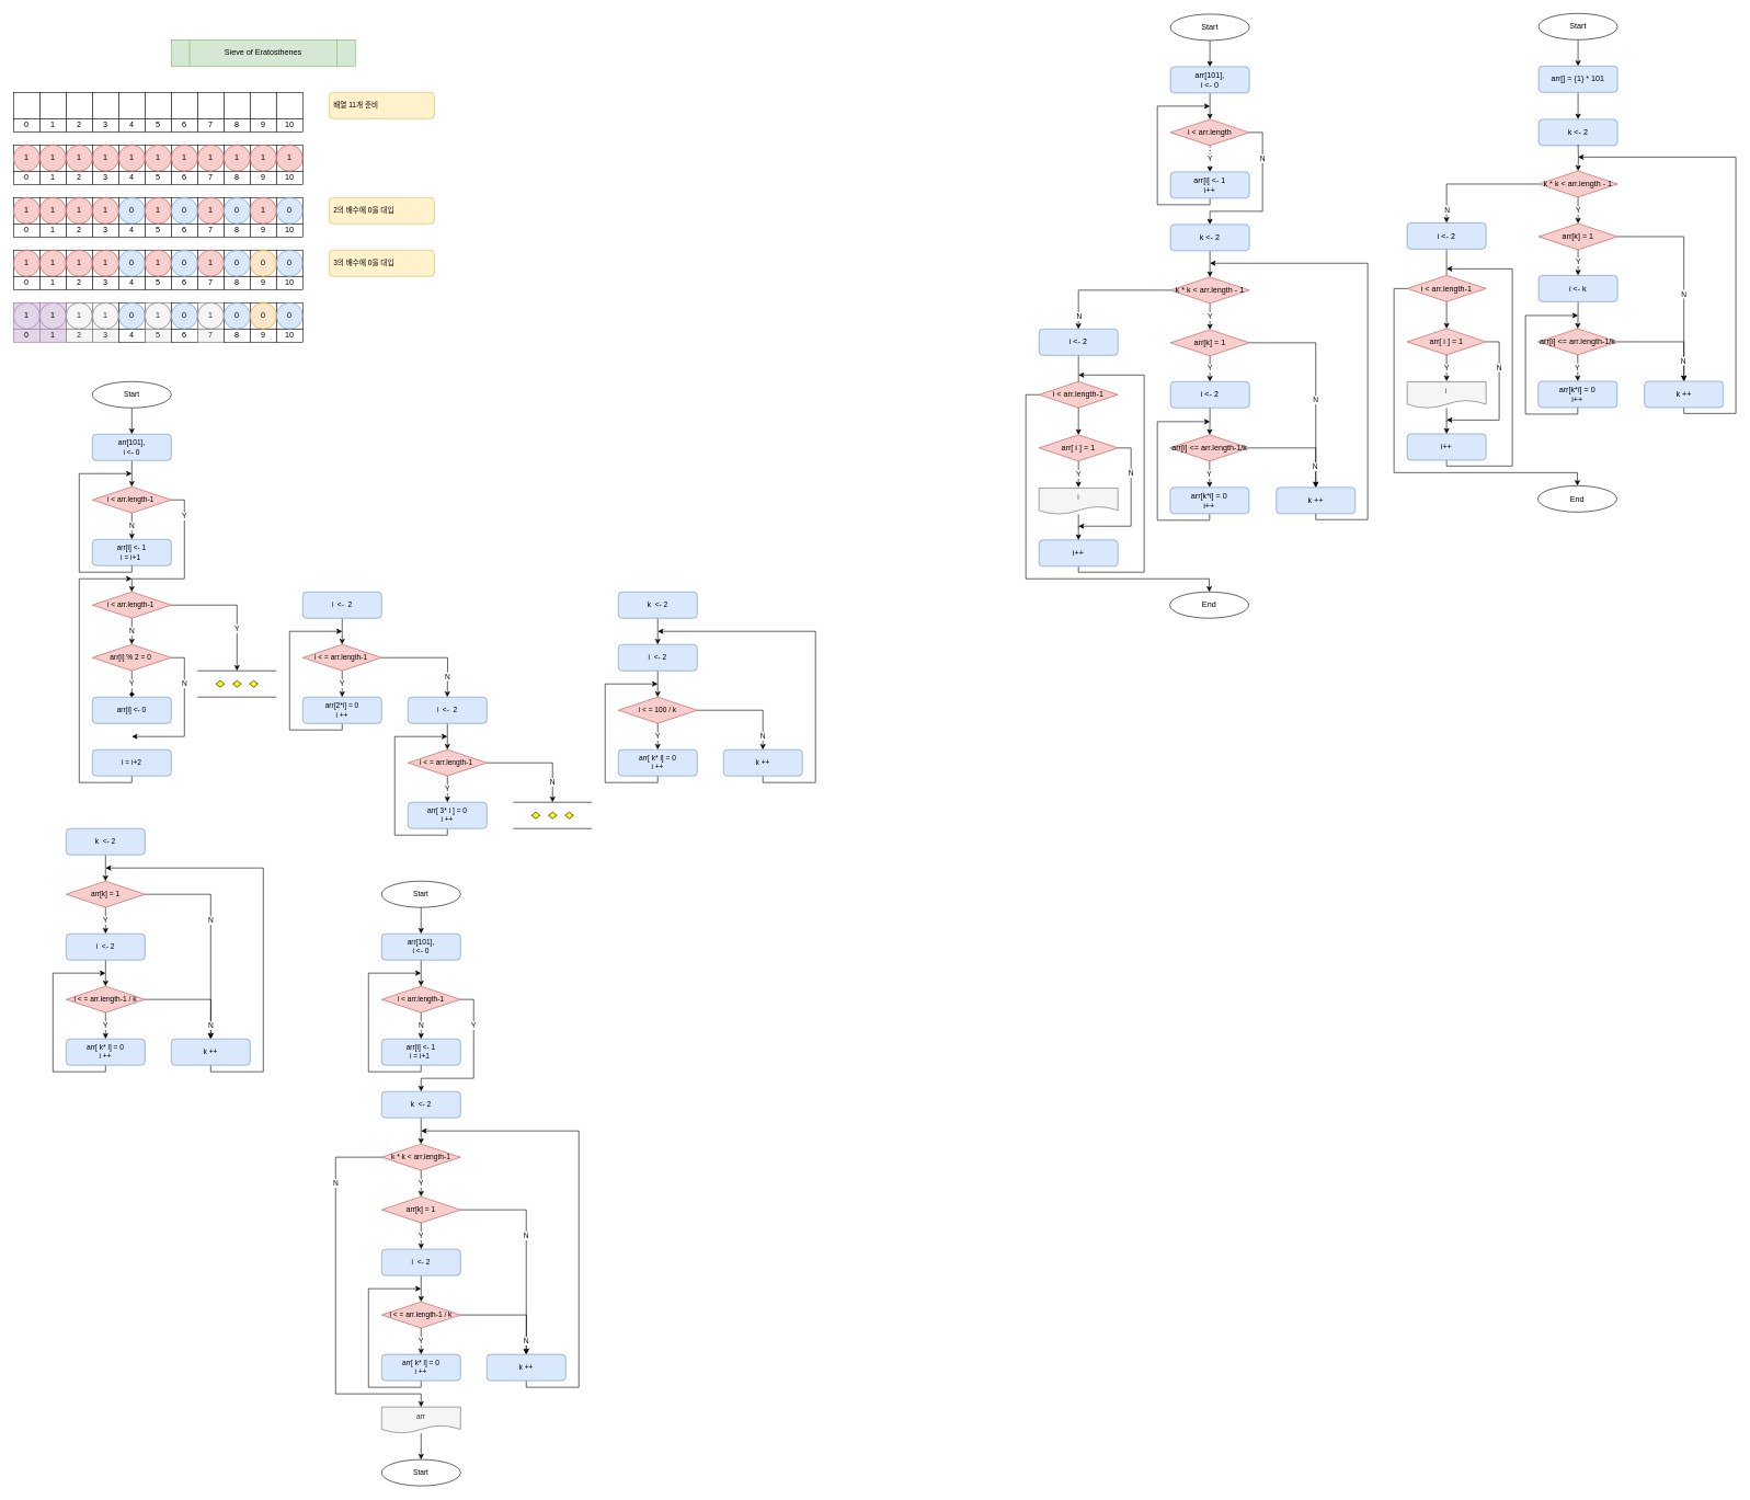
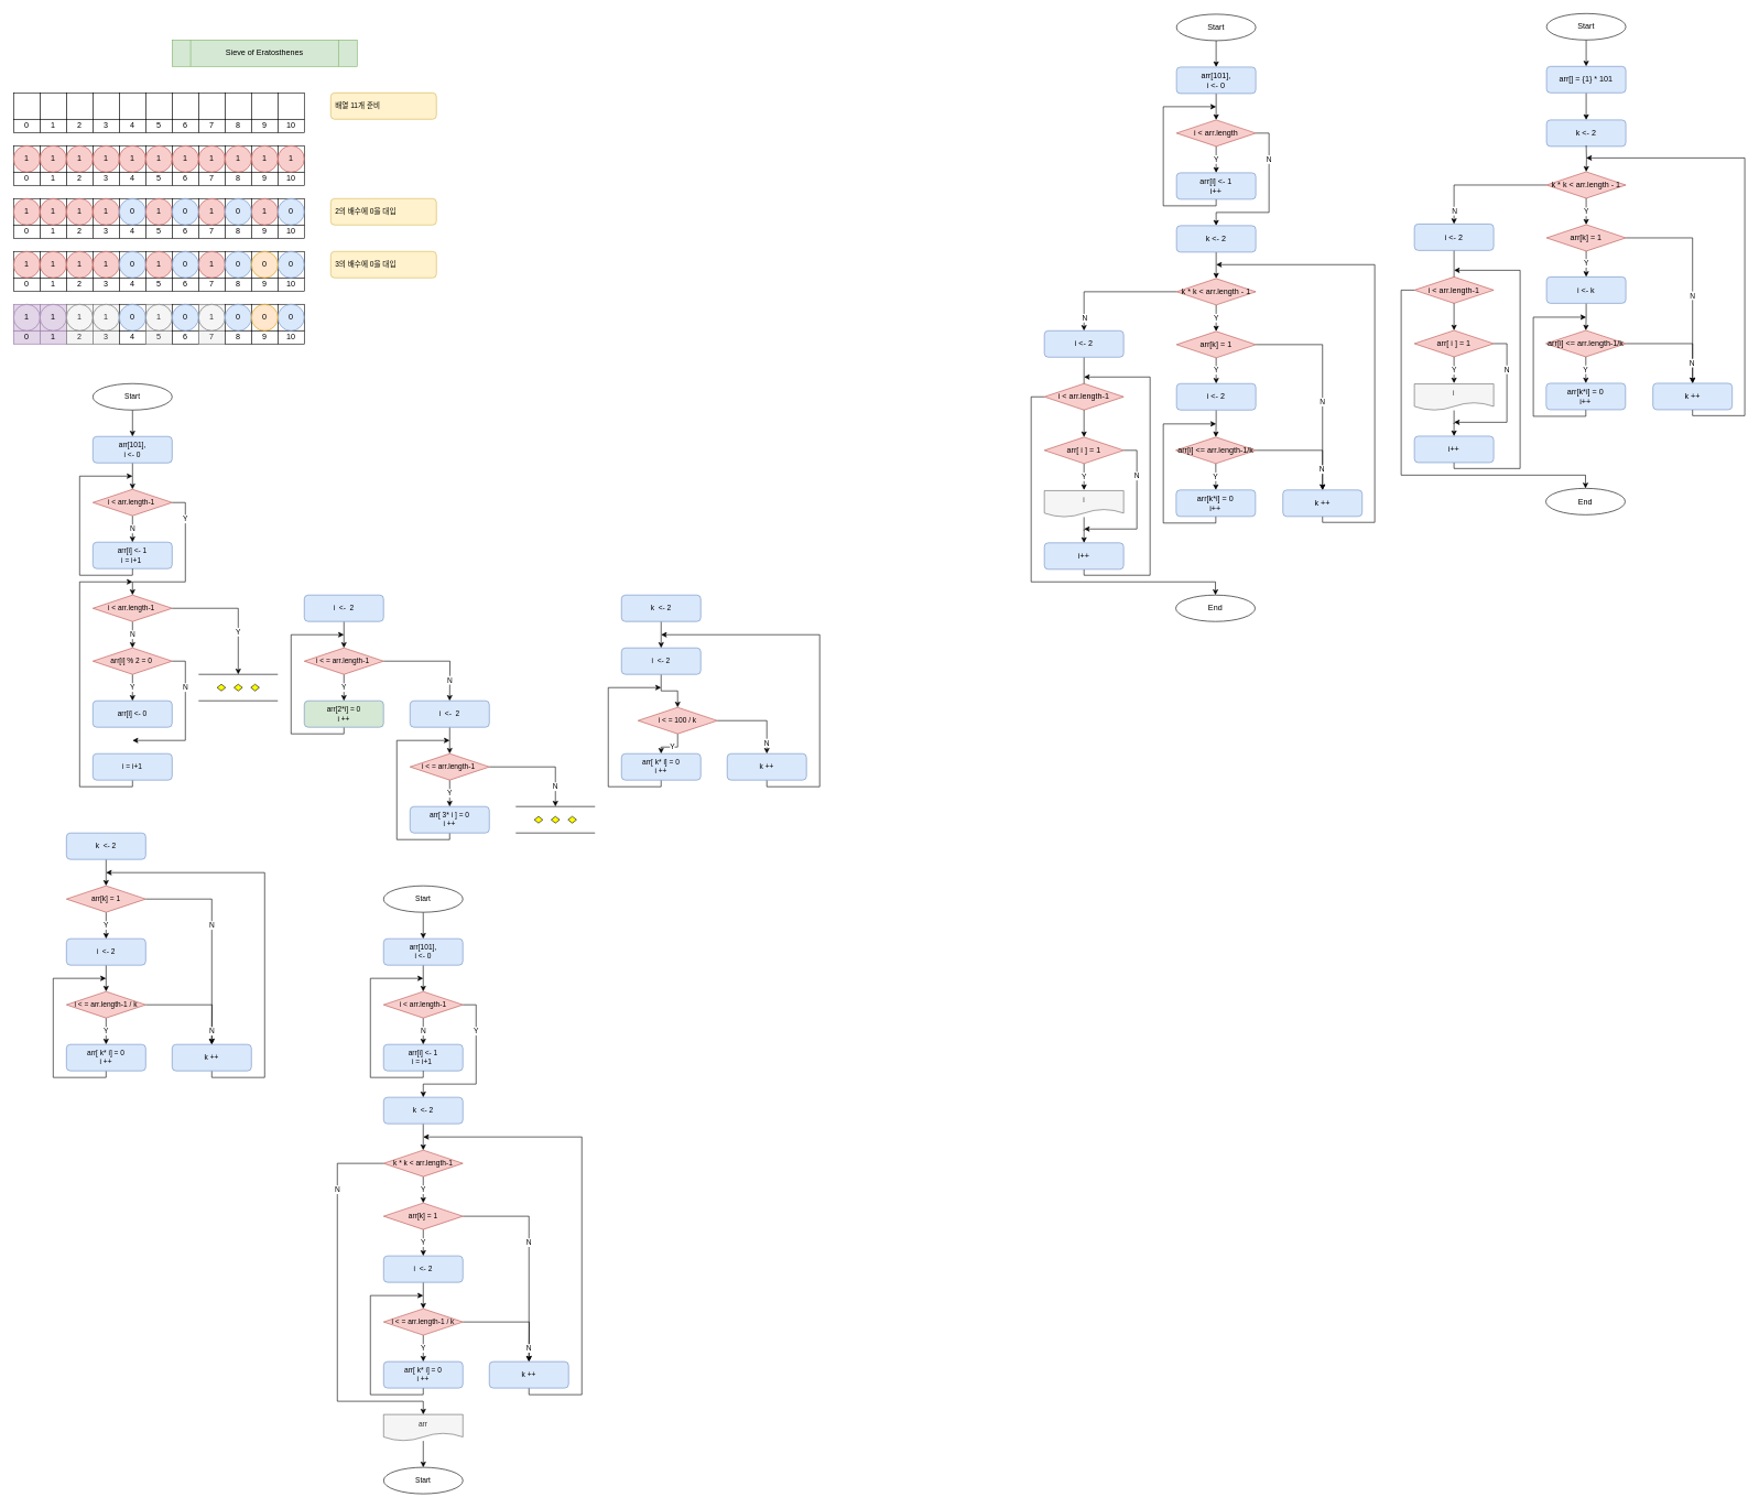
- <mxCell id="252" value="Y" style="edgeStyle=orthogonalEdgeStyle;rounded=0;orthogonalLoop=1;jettySize=auto;html=1;dashed=1;" edge="1" parent="1" source="254" target="256"><mxGeometry relative="1" as="geometry" /></mxCell>
+ <mxCell id="252" value="Y" style="edgeStyle=orthogonalEdgeStyle;rounded=0;orthogonalLoop=1;jettySize=auto;html=1;" edge="1" parent="1" source="254" target="256"><mxGeometry relative="1" as="geometry" /></mxCell>
- <mxCell id="174" value="Y" style="edgeStyle=orthogonalEdgeStyle;rounded=0;orthogonalLoop=1;jettySize=auto;html=1;entryX=0.5;entryY=0;entryDx=0;entryDy=0;fontSize=11;endArrow=diamond;" parent="1" source="176" target="170" edge="1"><mxGeometry relative="1" as="geometry" /></mxCell>
+ <mxCell id="174" value="Y" style="edgeStyle=orthogonalEdgeStyle;rounded=0;orthogonalLoop=1;jettySize=auto;html=1;entryX=0.5;entryY=0;entryDx=0;entryDy=0;fontSize=11;" parent="1" source="176" target="170" edge="1"><mxGeometry relative="1" as="geometry" /></mxCell>
- <mxCell id="183" value="arr[2*i] = 0&lt;br&gt;i ++" style="rounded=1;whiteSpace=wrap;html=1;fontSize=11;fillColor=#dae8fc;strokeColor=#6c8ebf;" parent="1" vertex="1"><mxGeometry x="459.97" y="1060" width="120" height="40" as="geometry" /></mxCell>
+ <mxCell id="183" value="arr[2*i] = 0&lt;br&gt;i ++" style="rounded=1;whiteSpace=wrap;html=1;fontSize=11;fillColor=#d5e8d4;strokeColor=#6c8ebf;" parent="1" vertex="1"><mxGeometry x="459.97" y="1060" width="120" height="40" as="geometry" /></mxCell>
- <mxCell id="199" value="i &amp;lt; = 100 / k" style="rhombus;whiteSpace=wrap;html=1;fontSize=11;fillColor=#f8cecc;strokeColor=#b85450;" parent="1" vertex="1"><mxGeometry x="940.03" y="1060" width="120" height="40" as="geometry" /></mxCell>
+ <mxCell id="199" value="i &amp;lt; = 100 / k" style="rhombus;whiteSpace=wrap;html=1;fontSize=11;fillColor=#f8cecc;strokeColor=#b85450;" parent="1" vertex="1"><mxGeometry x="965.03" y="1070" width="120" height="40" as="geometry" /></mxCell>
- <mxCell id="178" value="i = i+2" style="rounded=1;whiteSpace=wrap;html=1;fontSize=11;fillColor=#dae8fc;strokeColor=#6c8ebf;" parent="1" vertex="1"><mxGeometry x="140" y="1140" width="120" height="40" as="geometry" /></mxCell>
+ <mxCell id="178" value="i = i+1" style="rounded=1;whiteSpace=wrap;html=1;fontSize=11;fillColor=#dae8fc;strokeColor=#6c8ebf;" parent="1" vertex="1"><mxGeometry x="140" y="1140" width="120" height="40" as="geometry" /></mxCell>
